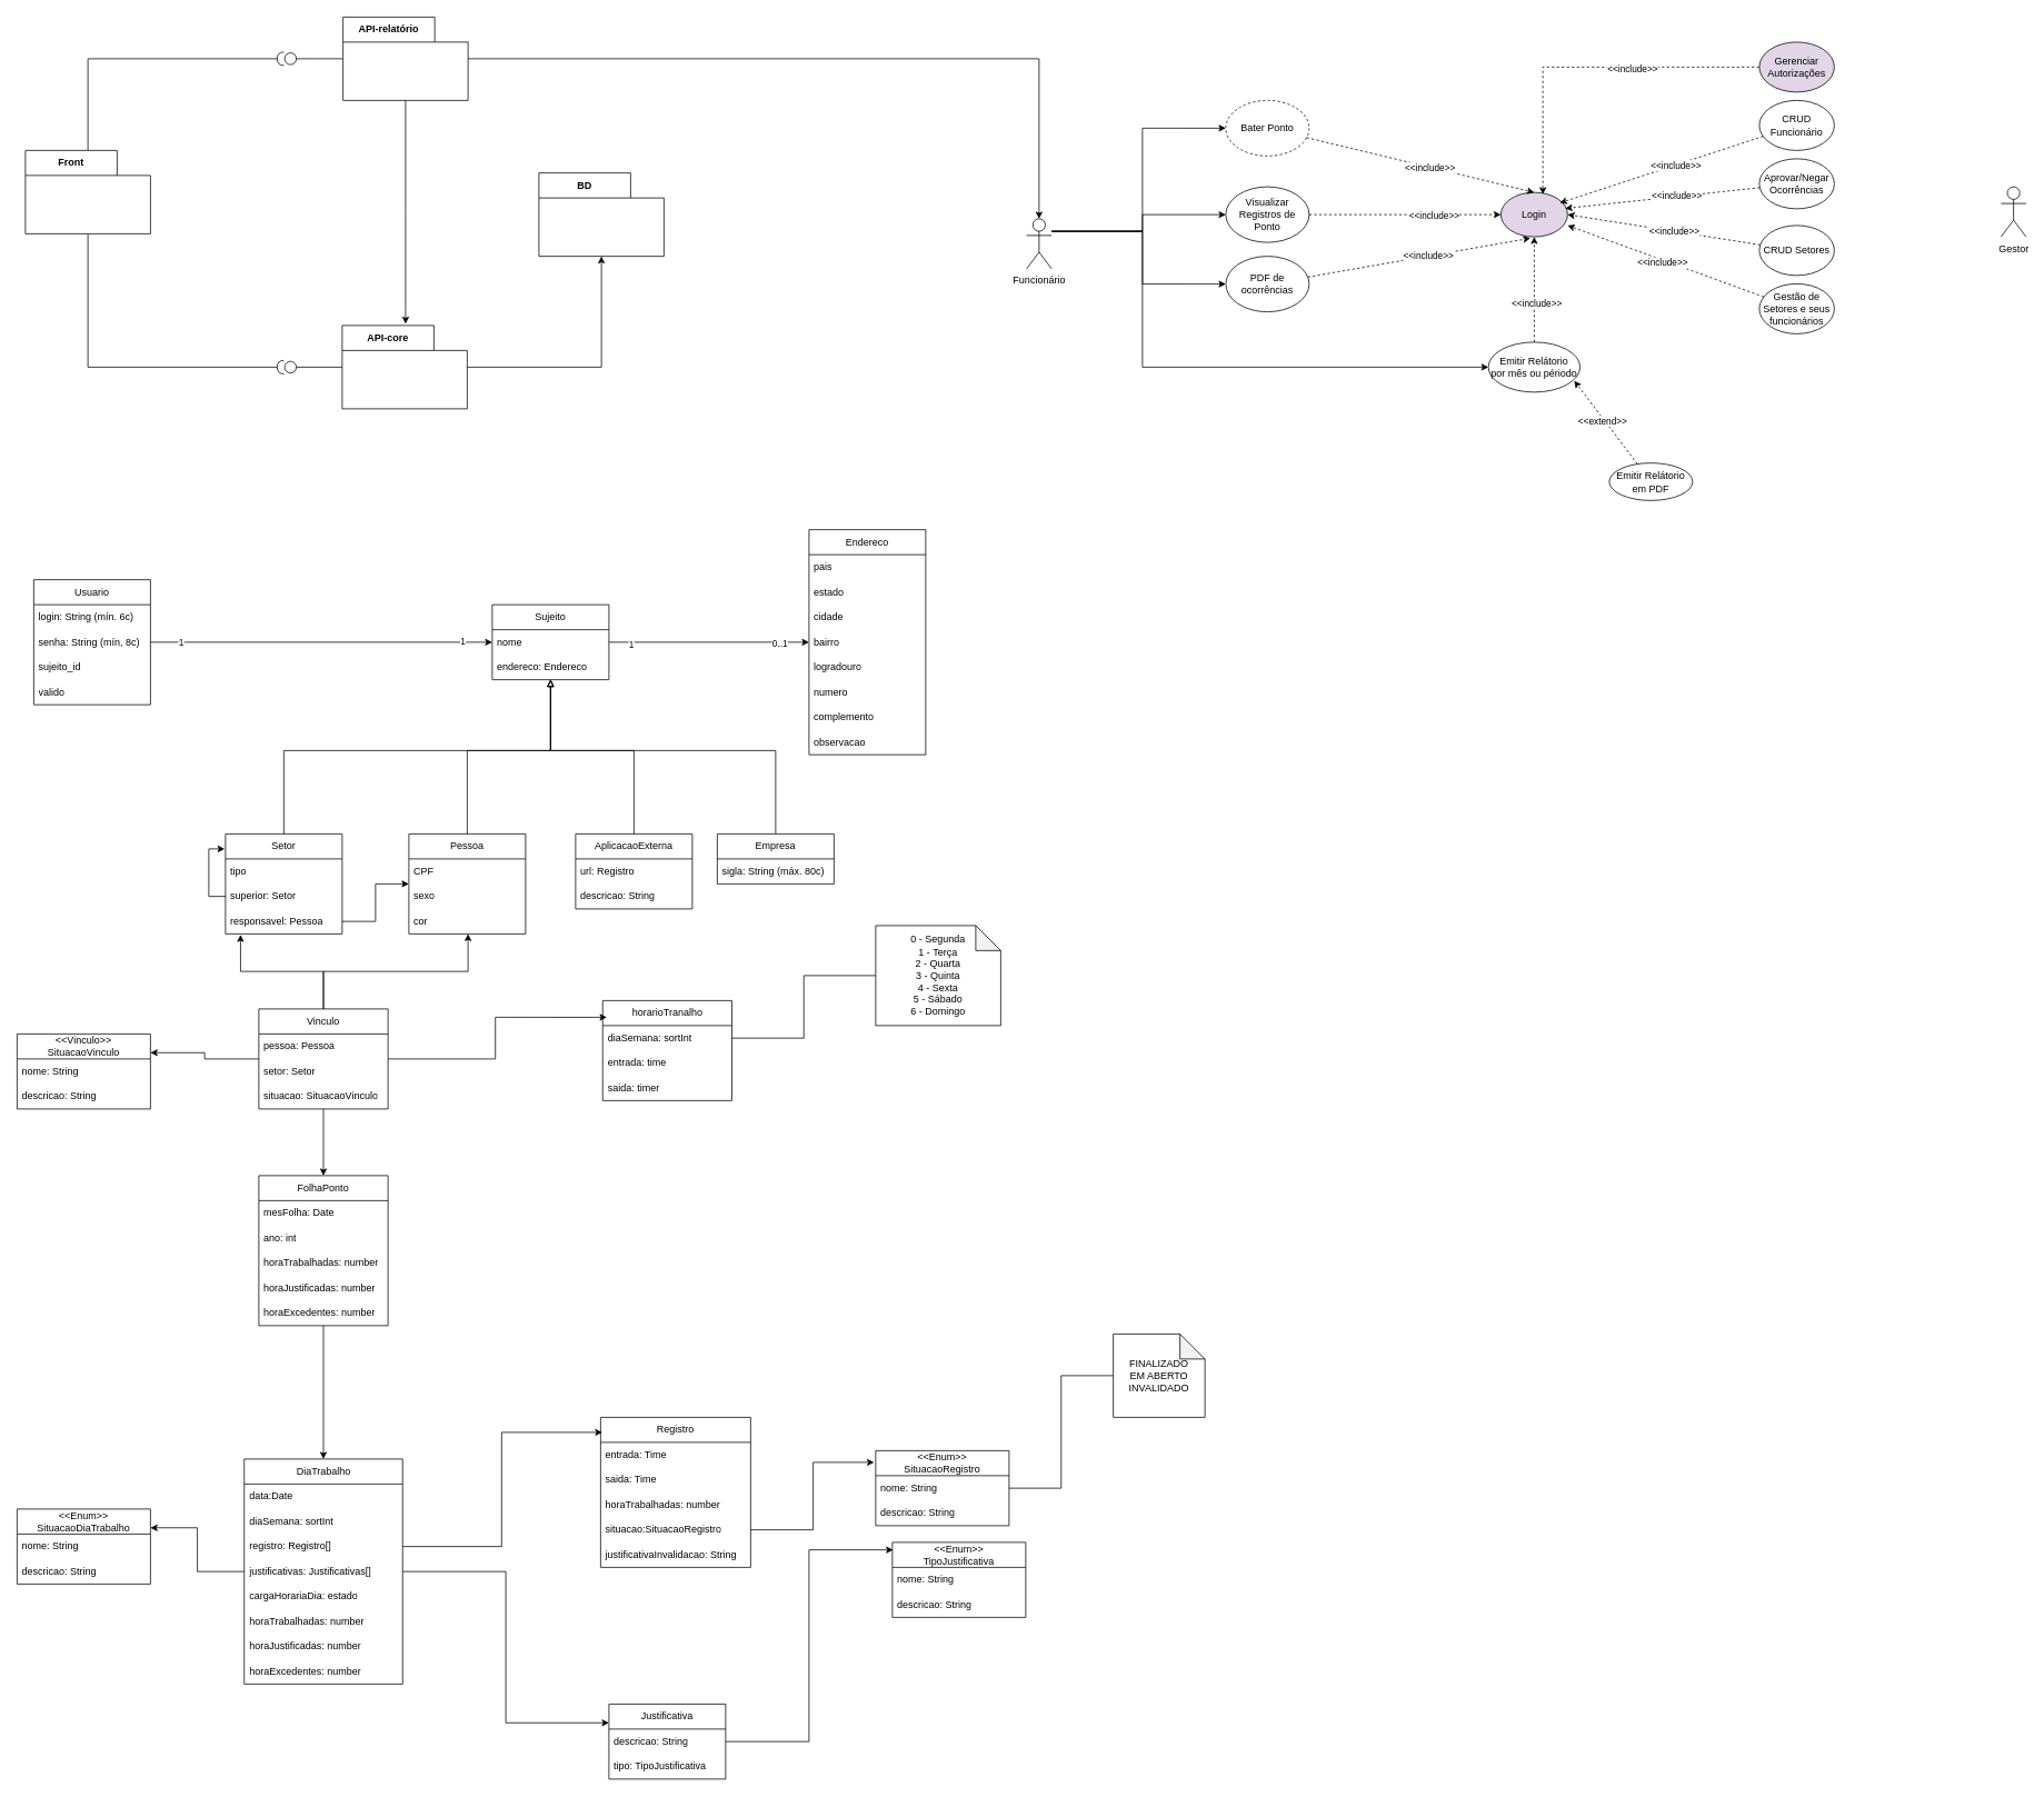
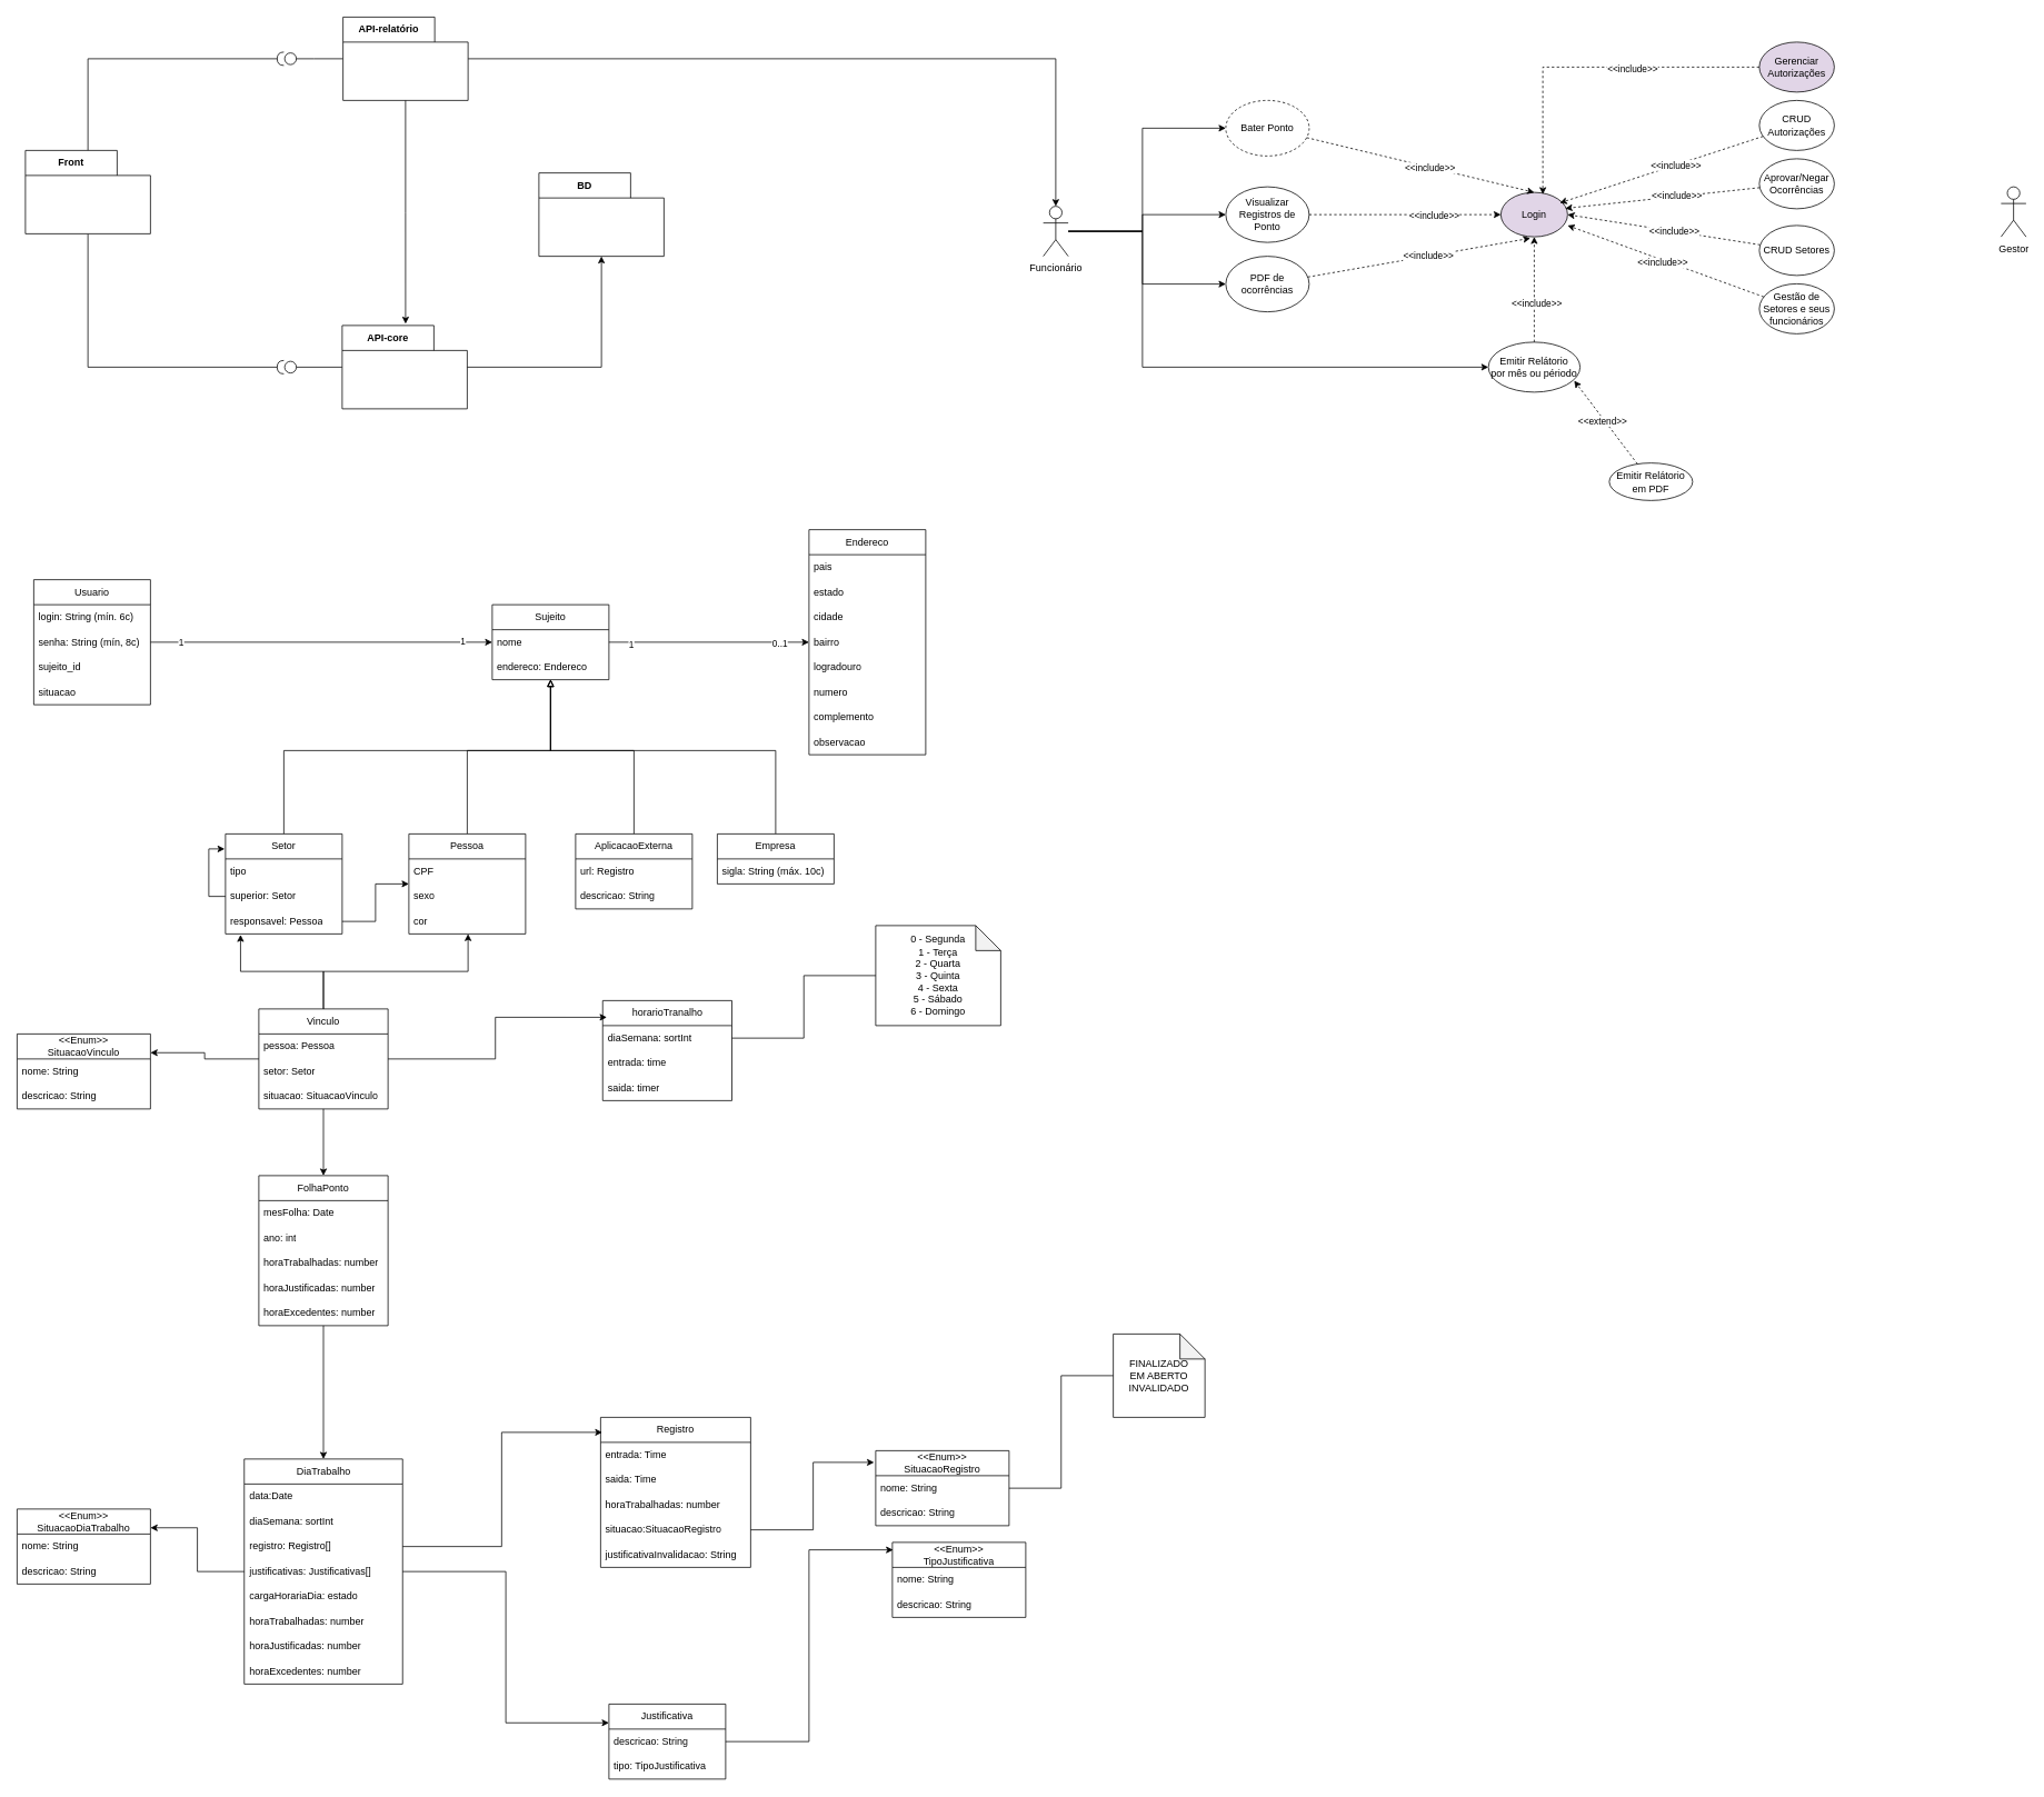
- <mxCell id="82" value="CRUD Funcionário" style="ellipse;whiteSpace=wrap;html=1;" parent="1" vertex="1"><mxGeometry x="2110" y="120" width="90" height="60" as="geometry" /></mxCell>
+ <mxCell id="82" value="CRUD Autorizações" style="ellipse;whiteSpace=wrap;html=1;" parent="1" vertex="1"><mxGeometry x="2110" y="120" width="90" height="60" as="geometry" /></mxCell>
- <mxCell id="63" value="Funcionário" style="shape=umlActor;verticalLabelPosition=bottom;verticalAlign=top;html=1;outlineConnect=0;" parent="1" vertex="1"><mxGeometry x="1231" y="262" width="30" height="60" as="geometry" /></mxCell>
+ <mxCell id="63" value="Funcionário" style="shape=umlActor;verticalLabelPosition=bottom;verticalAlign=top;html=1;outlineConnect=0;" parent="1" vertex="1"><mxGeometry x="1251" y="247" width="30" height="60" as="geometry" /></mxCell>
- <mxCell id="43" value="valido" style="text;strokeColor=none;fillColor=none;align=left;verticalAlign=middle;spacingLeft=4;spacingRight=4;overflow=hidden;points=[[0,0.5],[1,0.5]];portConstraint=eastwest;rotatable=0;whiteSpace=wrap;html=1;" parent="39" vertex="1"><mxGeometry y="120" width="140" height="30" as="geometry" /></mxCell>
+ <mxCell id="43" value="situacao" style="text;strokeColor=none;fillColor=none;align=left;verticalAlign=middle;spacingLeft=4;spacingRight=4;overflow=hidden;points=[[0,0.5],[1,0.5]];portConstraint=eastwest;rotatable=0;whiteSpace=wrap;html=1;" parent="39" vertex="1"><mxGeometry y="120" width="140" height="30" as="geometry" /></mxCell>
- <mxCell id="49" value="sigla: String&amp;nbsp;(máx. 80c)" style="text;strokeColor=none;fillColor=none;align=left;verticalAlign=middle;spacingLeft=4;spacingRight=4;overflow=hidden;points=[[0,0.5],[1,0.5]];portConstraint=eastwest;rotatable=0;whiteSpace=wrap;html=1;" parent="48" vertex="1"><mxGeometry y="30" width="140" height="30" as="geometry" /></mxCell>
+ <mxCell id="49" value="sigla: String&amp;nbsp;(máx. 10c)" style="text;strokeColor=none;fillColor=none;align=left;verticalAlign=middle;spacingLeft=4;spacingRight=4;overflow=hidden;points=[[0,0.5],[1,0.5]];portConstraint=eastwest;rotatable=0;whiteSpace=wrap;html=1;" parent="48" vertex="1"><mxGeometry y="30" width="140" height="30" as="geometry" /></mxCell>
- <mxCell id="136" value="&lt;div&gt;&amp;lt;&amp;lt;Vinculo&amp;gt;&amp;gt;&lt;/div&gt;SituacaoVinculo" style="swimlane;fontStyle=0;childLayout=stackLayout;horizontal=1;startSize=30;horizontalStack=0;resizeParent=1;resizeParentMax=0;resizeLast=0;collapsible=1;marginBottom=0;whiteSpace=wrap;html=1;" parent="1" vertex="1"><mxGeometry x="20" y="1240" width="160" height="90" as="geometry" /></mxCell>
+ <mxCell id="136" value="&lt;div&gt;&amp;lt;&amp;lt;Enum&amp;gt;&amp;gt;&lt;/div&gt;SituacaoVinculo" style="swimlane;fontStyle=0;childLayout=stackLayout;horizontal=1;startSize=30;horizontalStack=0;resizeParent=1;resizeParentMax=0;resizeLast=0;collapsible=1;marginBottom=0;whiteSpace=wrap;html=1;" parent="1" vertex="1"><mxGeometry x="20" y="1240" width="160" height="90" as="geometry" /></mxCell>
